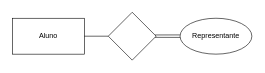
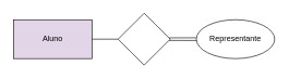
- <mxCell id="2" value="Aluno" style="rounded=0;whiteSpace=wrap;html=1;" vertex="1" parent="1"><mxGeometry x="20" y="30" width="120" height="60" as="geometry" /></mxCell>
+ <mxCell id="2" value="Aluno" style="rounded=0;whiteSpace=wrap;html=1;fillColor=#e1d5e7;" vertex="1" parent="1"><mxGeometry x="20" y="30" width="120" height="60" as="geometry" /></mxCell>
